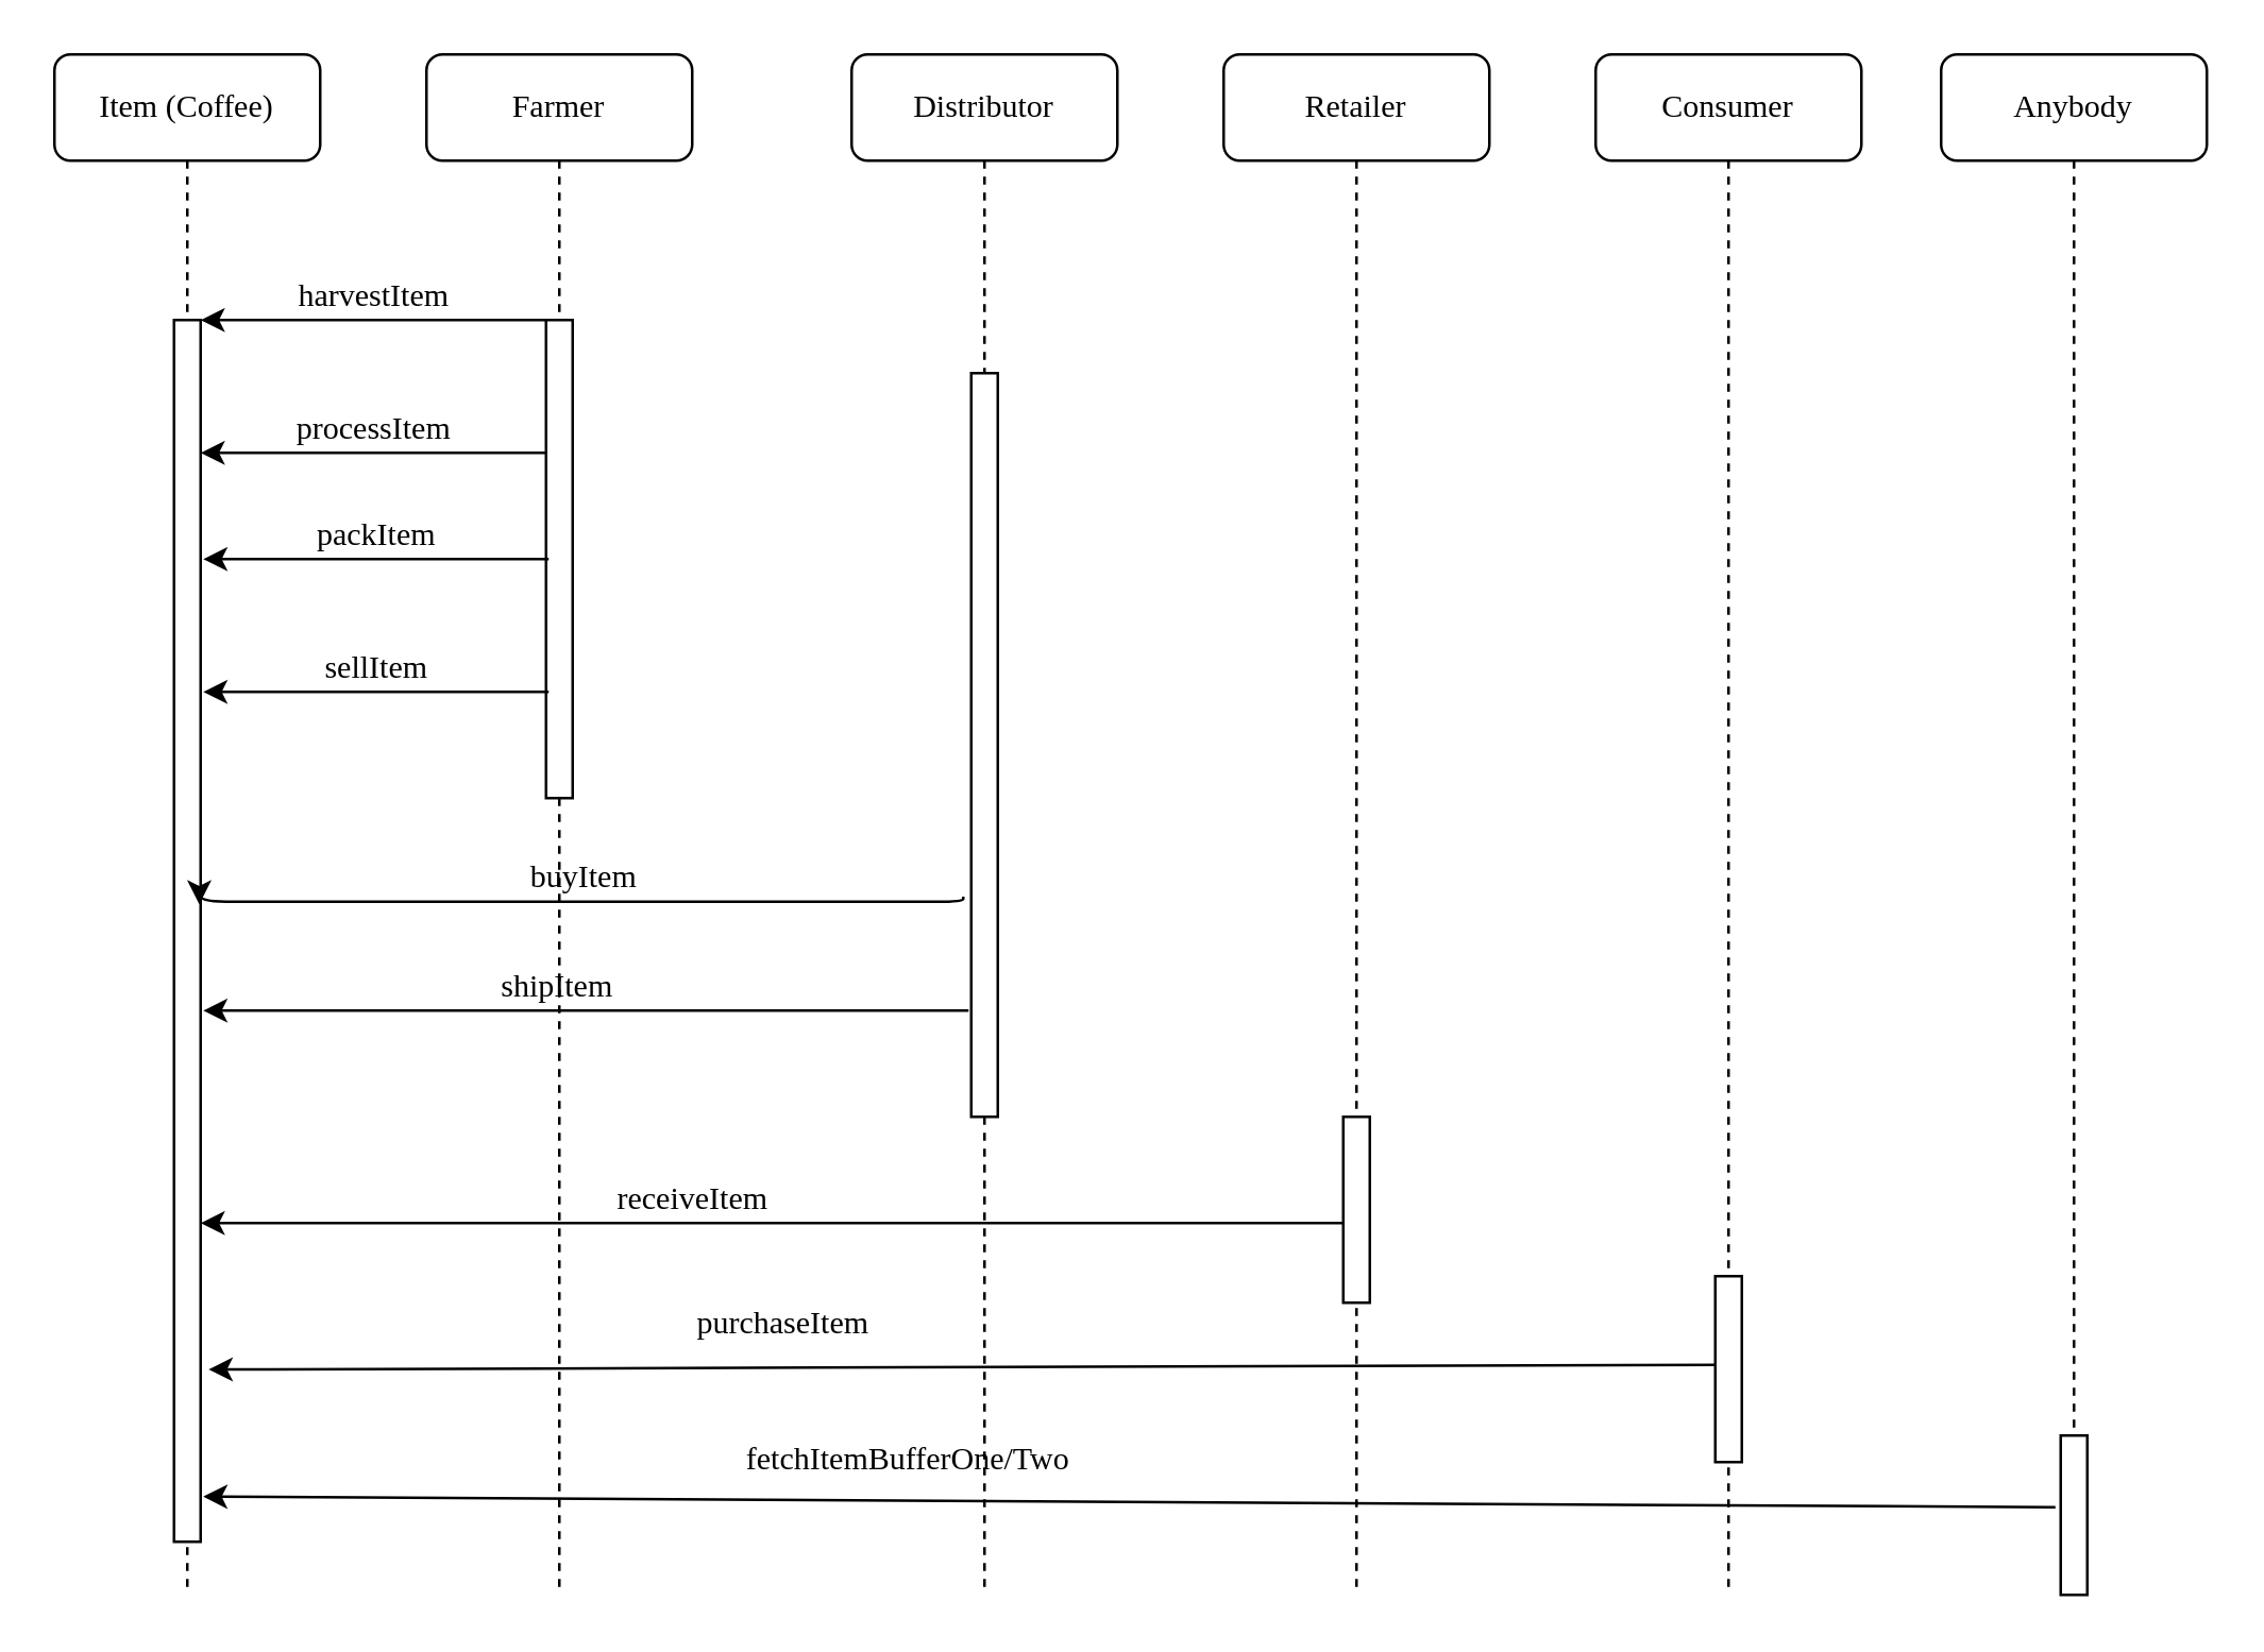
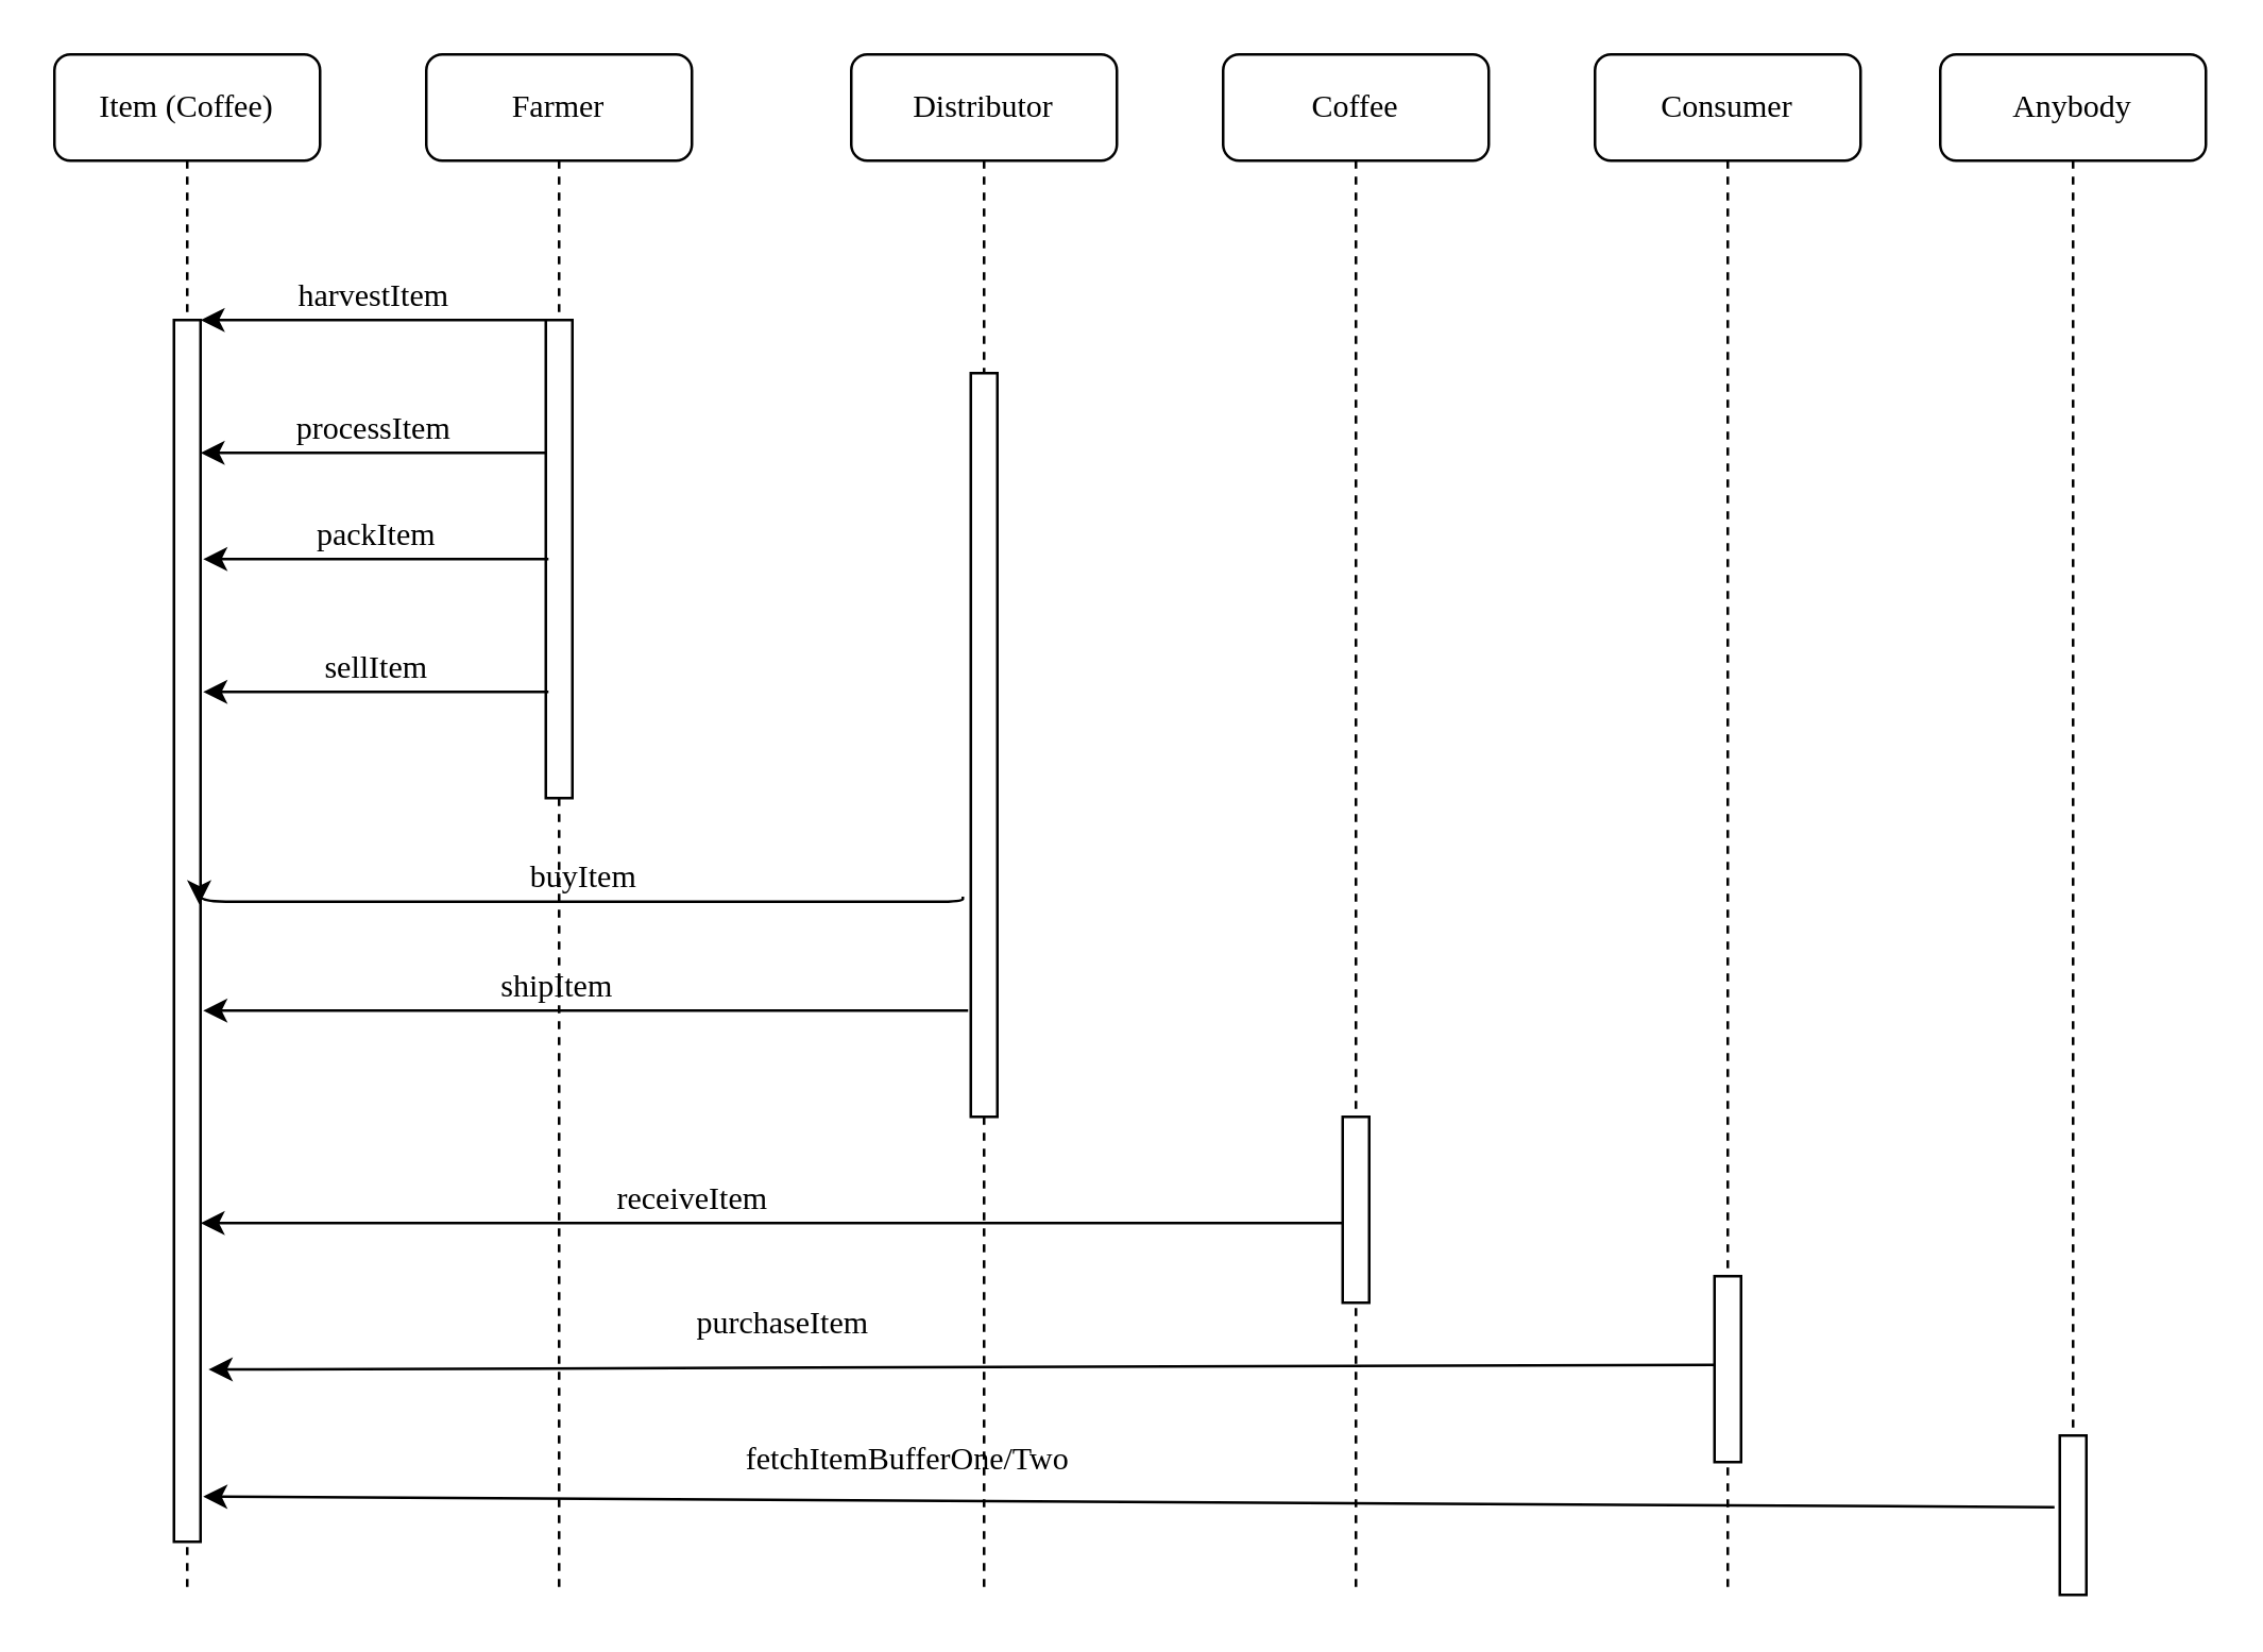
- <mxCell id="6" value="Retailer" style="shape=umlLifeline;perimeter=lifelinePerimeter;whiteSpace=wrap;html=1;container=1;collapsible=0;recursiveResize=0;outlineConnect=0;rounded=1;shadow=0;comic=0;labelBackgroundColor=none;strokeWidth=1;fontFamily=Verdana;fontSize=12;align=center;" parent="1" vertex="1"><mxGeometry x="460" y="20" width="100" height="580" as="geometry" /></mxCell>
+ <mxCell id="6" value="Coffee" style="shape=umlLifeline;perimeter=lifelinePerimeter;whiteSpace=wrap;html=1;container=1;collapsible=0;recursiveResize=0;outlineConnect=0;rounded=1;shadow=0;comic=0;labelBackgroundColor=none;strokeWidth=1;fontFamily=Verdana;fontSize=12;align=center;" parent="1" vertex="1"><mxGeometry x="460" y="20" width="100" height="580" as="geometry" /></mxCell>
